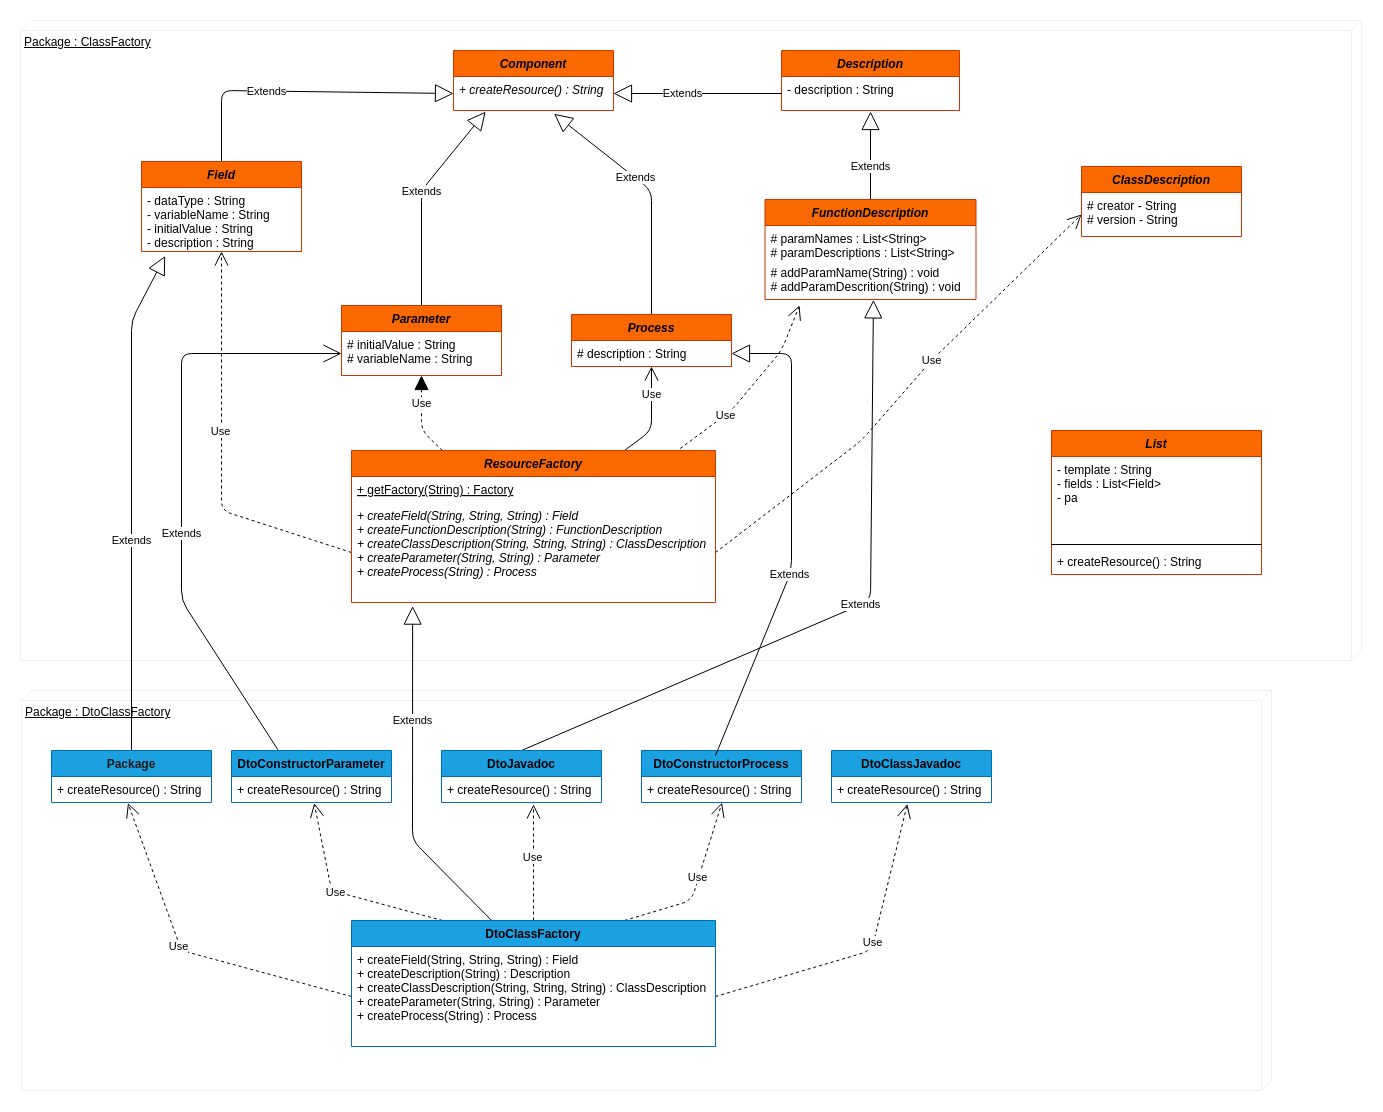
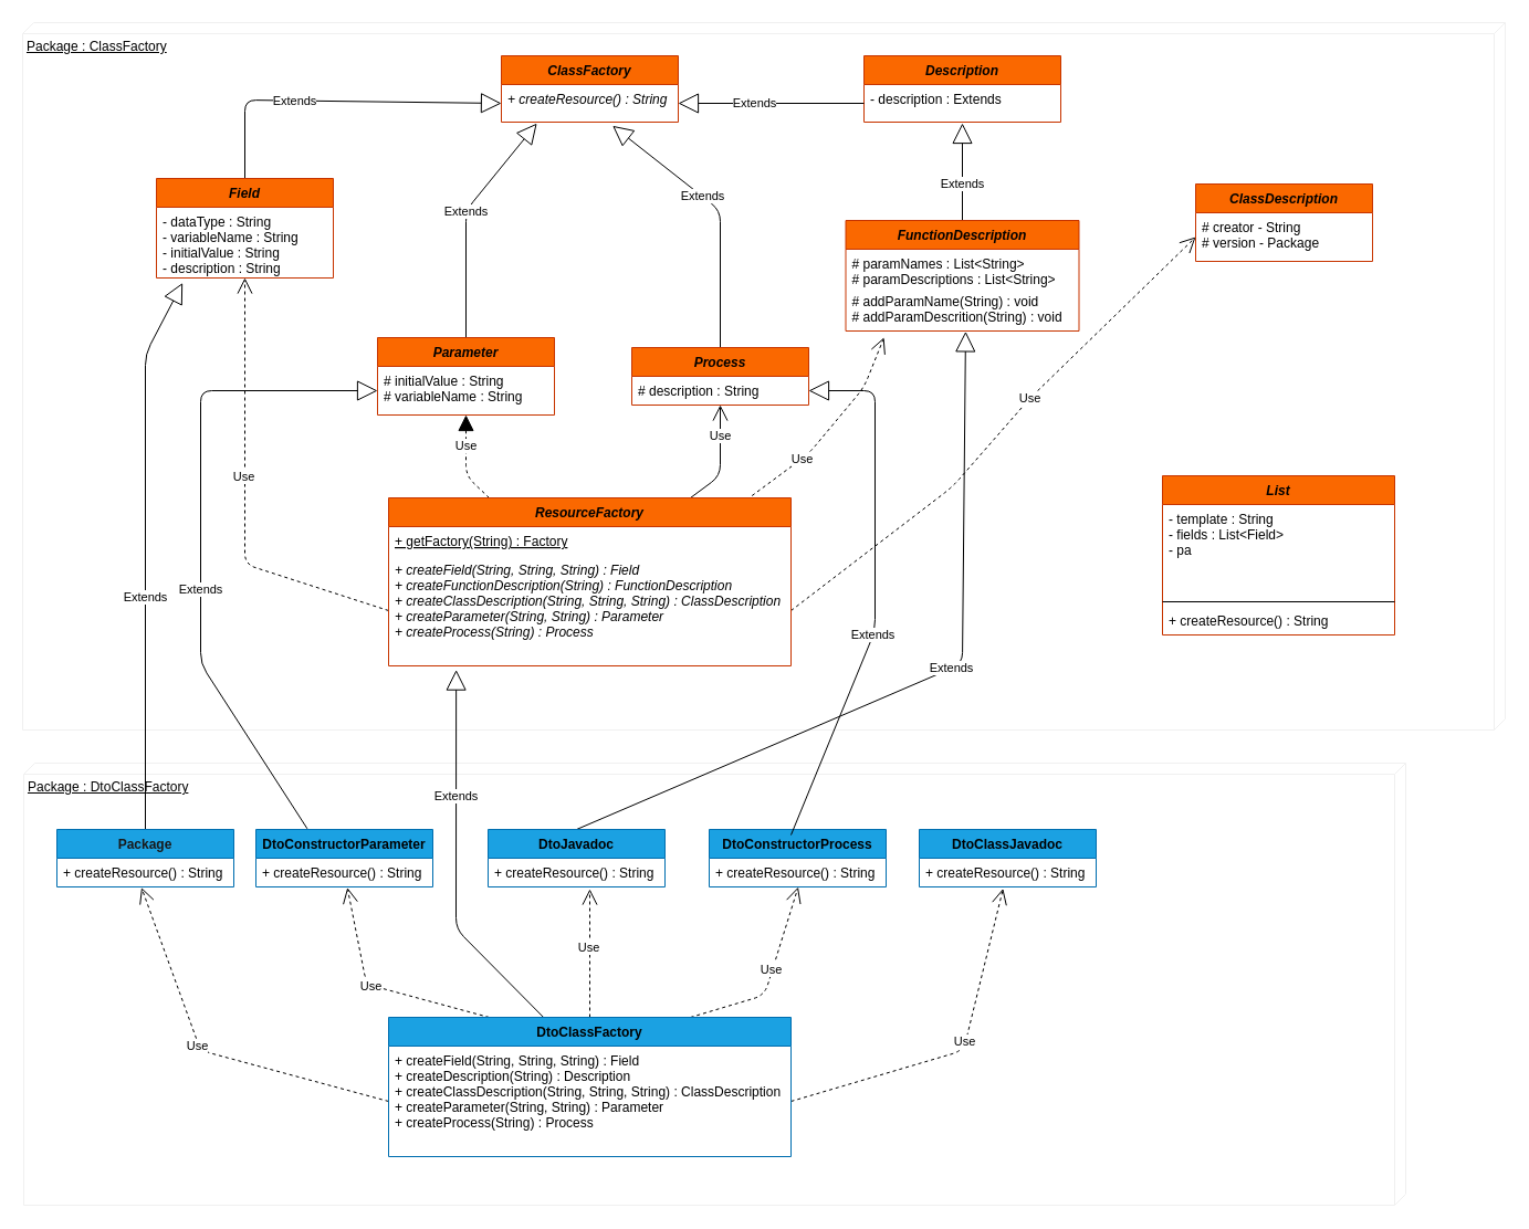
- <mxCell id="11" value="Component" style="swimlane;fontStyle=3;align=center;verticalAlign=top;childLayout=stackLayout;horizontal=1;startSize=26;horizontalStack=0;resizeParent=1;resizeParentMax=0;resizeLast=0;collapsible=1;marginBottom=0;fillColor=#fa6800;strokeColor=#C73500;labelBackgroundColor=none;fontColor=#000000;" parent="1" vertex="1"><mxGeometry x="453" y="50" width="160" height="60" as="geometry" /></mxCell>
+ <mxCell id="11" value="ClassFactory" style="swimlane;fontStyle=3;align=center;verticalAlign=top;childLayout=stackLayout;horizontal=1;startSize=26;horizontalStack=0;resizeParent=1;resizeParentMax=0;resizeLast=0;collapsible=1;marginBottom=0;fillColor=#fa6800;strokeColor=#C73500;labelBackgroundColor=none;fontColor=#000000;" parent="1" vertex="1"><mxGeometry x="453" y="50" width="160" height="60" as="geometry" /></mxCell>
- <mxCell id="41" value="- description : String" style="text;strokeColor=none;fillColor=none;align=left;verticalAlign=top;spacingLeft=4;spacingRight=4;overflow=hidden;rotatable=0;points=[[0,0.5],[1,0.5]];portConstraint=eastwest;" parent="40" vertex="1"><mxGeometry y="26" width="178" height="34" as="geometry" /></mxCell>
+ <mxCell id="41" value="- description : Extends" style="text;strokeColor=none;fillColor=none;align=left;verticalAlign=top;spacingLeft=4;spacingRight=4;overflow=hidden;rotatable=0;points=[[0,0.5],[1,0.5]];portConstraint=eastwest;" parent="40" vertex="1"><mxGeometry y="26" width="178" height="34" as="geometry" /></mxCell>
- <mxCell id="46" value="# creator - String&#10;# version - String" style="text;strokeColor=none;fillColor=none;align=left;verticalAlign=top;spacingLeft=4;spacingRight=4;overflow=hidden;rotatable=0;points=[[0,0.5],[1,0.5]];portConstraint=eastwest;" parent="45" vertex="1"><mxGeometry y="26" width="160" height="44" as="geometry" /></mxCell>
+ <mxCell id="46" value="# creator - String&#10;# version - Package" style="text;strokeColor=none;fillColor=none;align=left;verticalAlign=top;spacingLeft=4;spacingRight=4;overflow=hidden;rotatable=0;points=[[0,0.5],[1,0.5]];portConstraint=eastwest;" parent="45" vertex="1"><mxGeometry y="26" width="160" height="44" as="geometry" /></mxCell>
- <mxCell id="16" value="Extends" style="endArrow=open;endSize=16;endFill=0;html=1;exitX=0.29;exitY=-0.014;exitDx=0;exitDy=0;entryX=0;entryY=0.5;entryDx=0;entryDy=0;exitPerimeter=0;" parent="1" source="31" target="44" edge="1"><mxGeometry x="-0.163" width="160" relative="1" as="geometry"><mxPoint x="411" y="937" as="sourcePoint" /><mxPoint x="311" y="380" as="targetPoint" /><Array as="points"><mxPoint x="181" y="600" /><mxPoint x="181" y="353" /></Array><mxPoint as="offset" /></mxGeometry></mxCell>
+ <mxCell id="16" value="Extends" style="endArrow=block;endSize=16;endFill=0;html=1;exitX=0.29;exitY=-0.014;exitDx=0;exitDy=0;entryX=0;entryY=0.5;entryDx=0;entryDy=0;exitPerimeter=0;" parent="1" source="31" target="44" edge="1"><mxGeometry x="-0.163" width="160" relative="1" as="geometry"><mxPoint x="411" y="937" as="sourcePoint" /><mxPoint x="311" y="380" as="targetPoint" /><Array as="points"><mxPoint x="181" y="600" /><mxPoint x="181" y="353" /></Array><mxPoint as="offset" /></mxGeometry></mxCell>
